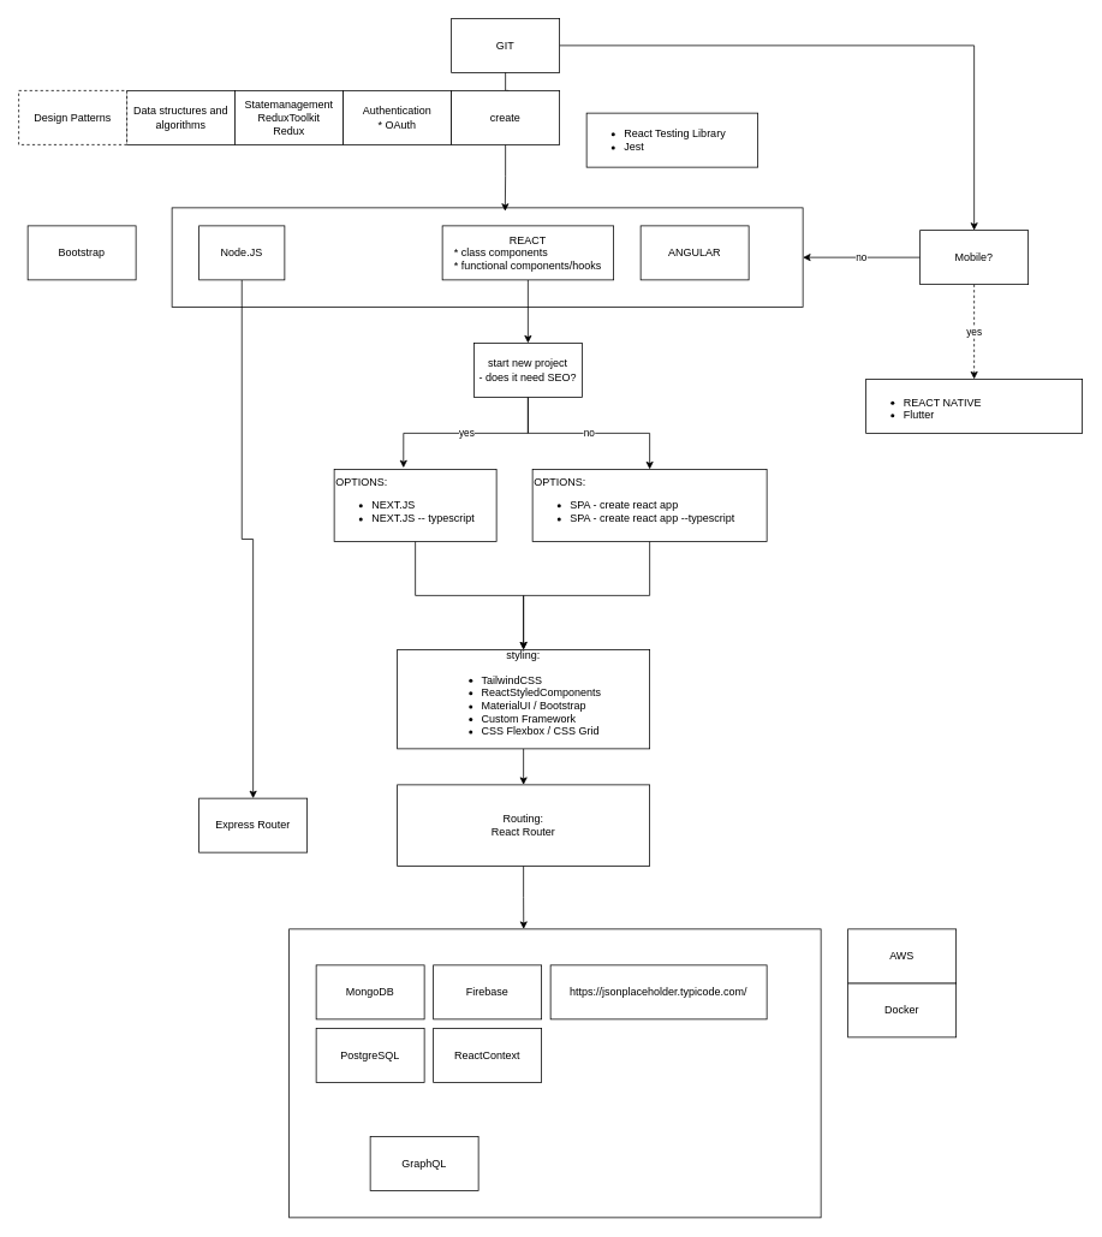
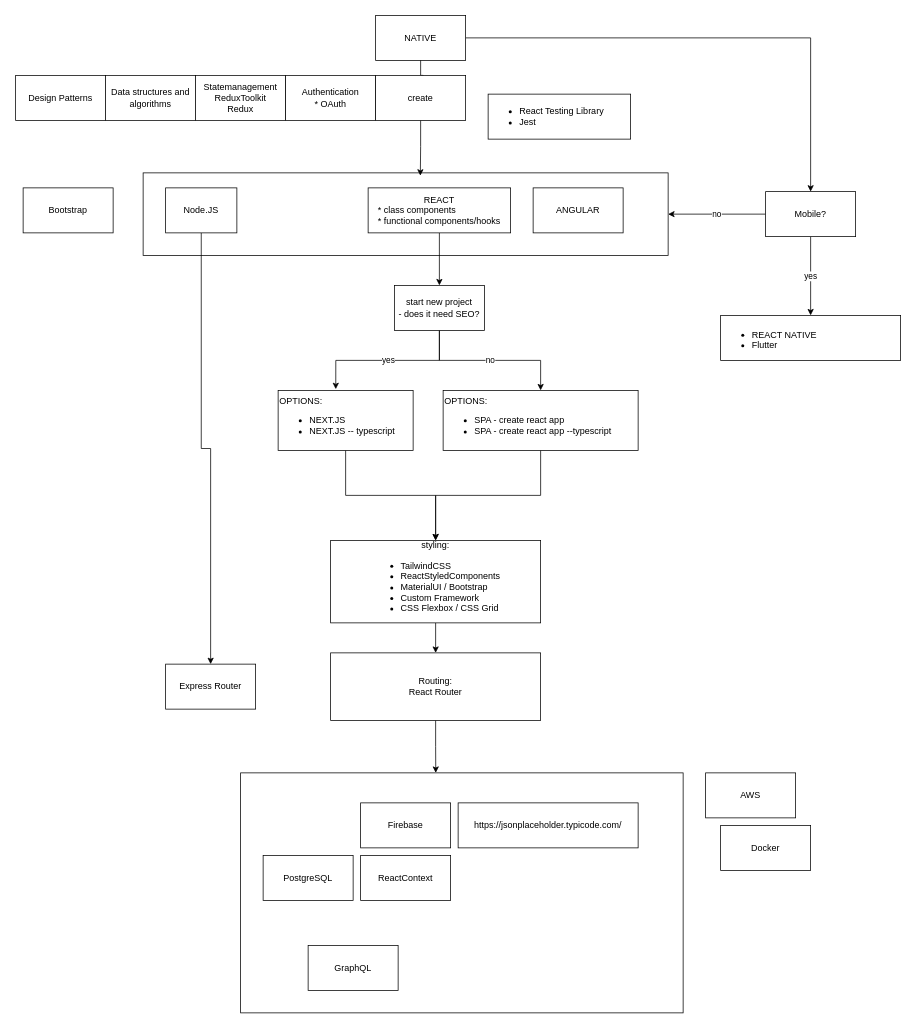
- <mxCell id="26" value="GIT" style="rounded=0;whiteSpace=wrap;html=1;" vertex="1" parent="1"><mxGeometry x="500" y="20" width="120" height="60" as="geometry" /></mxCell>
+ <mxCell id="26" value="NATIVE" style="rounded=0;whiteSpace=wrap;html=1;" vertex="1" parent="1"><mxGeometry x="500" y="20" width="120" height="60" as="geometry" /></mxCell>
- <mxCell id="44" value="Design Patterns" style="rounded=0;whiteSpace=wrap;html=1;dashed=1;" vertex="1" parent="1"><mxGeometry x="20" width="120" height="60" as="geometry" y="100" /></mxCell>
+ <mxCell id="44" value="Design Patterns" style="rounded=0;whiteSpace=wrap;html=1;" vertex="1" parent="1"><mxGeometry x="20" width="120" height="60" as="geometry" y="100" /></mxCell>
- <mxCell id="20" value="yes&lt;br&gt;" style="edgeStyle=orthogonalEdgeStyle;rounded=0;orthogonalLoop=1;jettySize=auto;html=1;entryX=0.5;entryY=0;entryDx=0;entryDy=0;dashed=1;" edge="1" parent="1" source="22" target="23"><mxGeometry relative="1" as="geometry" /></mxCell>
+ <mxCell id="20" value="yes&lt;br&gt;" style="edgeStyle=orthogonalEdgeStyle;rounded=0;orthogonalLoop=1;jettySize=auto;html=1;entryX=0.5;entryY=0;entryDx=0;entryDy=0;" edge="1" parent="1" source="22" target="23"><mxGeometry relative="1" as="geometry" /></mxCell>
- <mxCell id="35" value="MongoDB" style="rounded=0;whiteSpace=wrap;html=1;" vertex="1" parent="33"><mxGeometry x="30" y="40" width="120" height="60" as="geometry" /></mxCell>
- <mxCell id="28" value="Docker" style="rounded=0;whiteSpace=wrap;html=1;" vertex="1" parent="1"><mxGeometry x="940" y="1090" width="120" height="60" as="geometry" /></mxCell>
+ <mxCell id="28" value="Docker" style="rounded=0;whiteSpace=wrap;html=1;" vertex="1" parent="1"><mxGeometry x="960" y="1100" width="120" height="60" as="geometry" /></mxCell>
